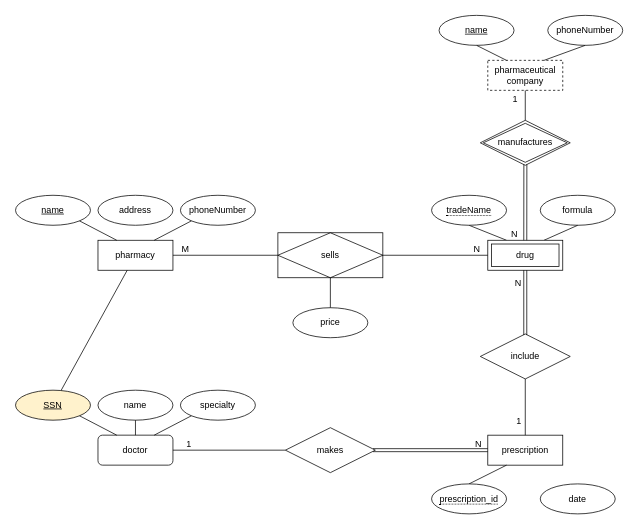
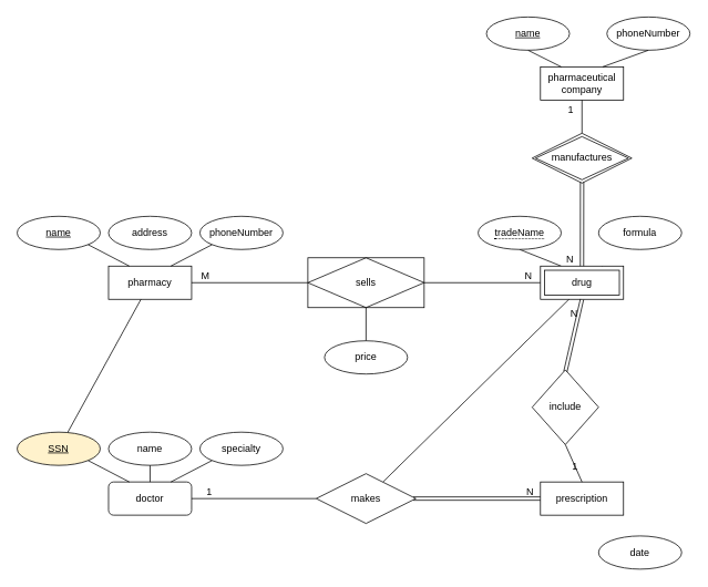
- <mxCell id="9" value="&lt;div&gt;pharmaceutical&lt;/div&gt;&lt;div&gt;company&lt;br&gt;&lt;/div&gt;" style="whiteSpace=wrap;html=1;align=center;dashed=1;" parent="1" vertex="1"><mxGeometry x="650" y="80" width="100" height="40" as="geometry" /></mxCell>
+ <mxCell id="9" value="&lt;div&gt;pharmaceutical&lt;/div&gt;&lt;div&gt;company&lt;br&gt;&lt;/div&gt;" style="whiteSpace=wrap;html=1;align=center;" parent="1" vertex="1"><mxGeometry x="650" y="80" width="100" height="40" as="geometry" /></mxCell>
- <mxCell id="15" value="" style="endArrow=none;html=1;rounded=0;exitX=0.75;exitY=0;exitDx=0;exitDy=0;entryX=0.5;entryY=1;entryDx=0;entryDy=0;" parent="1" source="18" target="14" edge="1"><mxGeometry relative="1" as="geometry"><mxPoint x="725" y="320" as="sourcePoint" /><mxPoint x="810" y="440" as="targetPoint" /></mxGeometry></mxCell>
+ <mxCell id="15" value="" style="endArrow=none;html=1;rounded=0;exitX=0.75;exitY=0;exitDx=0;exitDy=0;" parent="1" source="18" target="40" edge="1"><mxGeometry relative="1" as="geometry"><mxPoint x="725" y="320" as="sourcePoint" /><mxPoint x="810" y="440" as="targetPoint" /></mxGeometry></mxCell>
- <mxCell id="45" value="include" style="shape=rhombus;perimeter=rhombusPerimeter;whiteSpace=wrap;html=1;align=center;" vertex="1" parent="1"><mxGeometry x="640" y="445" width="120" height="60" as="geometry" /></mxCell>
+ <mxCell id="45" value="include" style="shape=rhombus;perimeter=rhombusPerimeter;whiteSpace=wrap;html=1;align=center;" vertex="1" parent="1"><mxGeometry x="640" y="445" width="80" height="90" as="geometry" /></mxCell>
- <mxCell id="39" value="" style="endArrow=none;html=1;rounded=0;entryX=0.25;entryY=1;entryDx=0;entryDy=0;exitX=0.5;exitY=0;exitDx=0;exitDy=0;" edge="1" parent="1" source="51" target="37"><mxGeometry relative="1" as="geometry"><mxPoint x="657.733" y="650.809" as="sourcePoint" /><mxPoint x="537.5" y="595" as="targetPoint" /></mxGeometry></mxCell>
- <mxCell id="51" value="&lt;span style=&quot;border-bottom: 1px dotted&quot;&gt;prescription_id&lt;/span&gt;" style="ellipse;whiteSpace=wrap;html=1;align=center;" vertex="1" parent="1"><mxGeometry x="575" y="645" width="100" height="40" as="geometry" /></mxCell>
